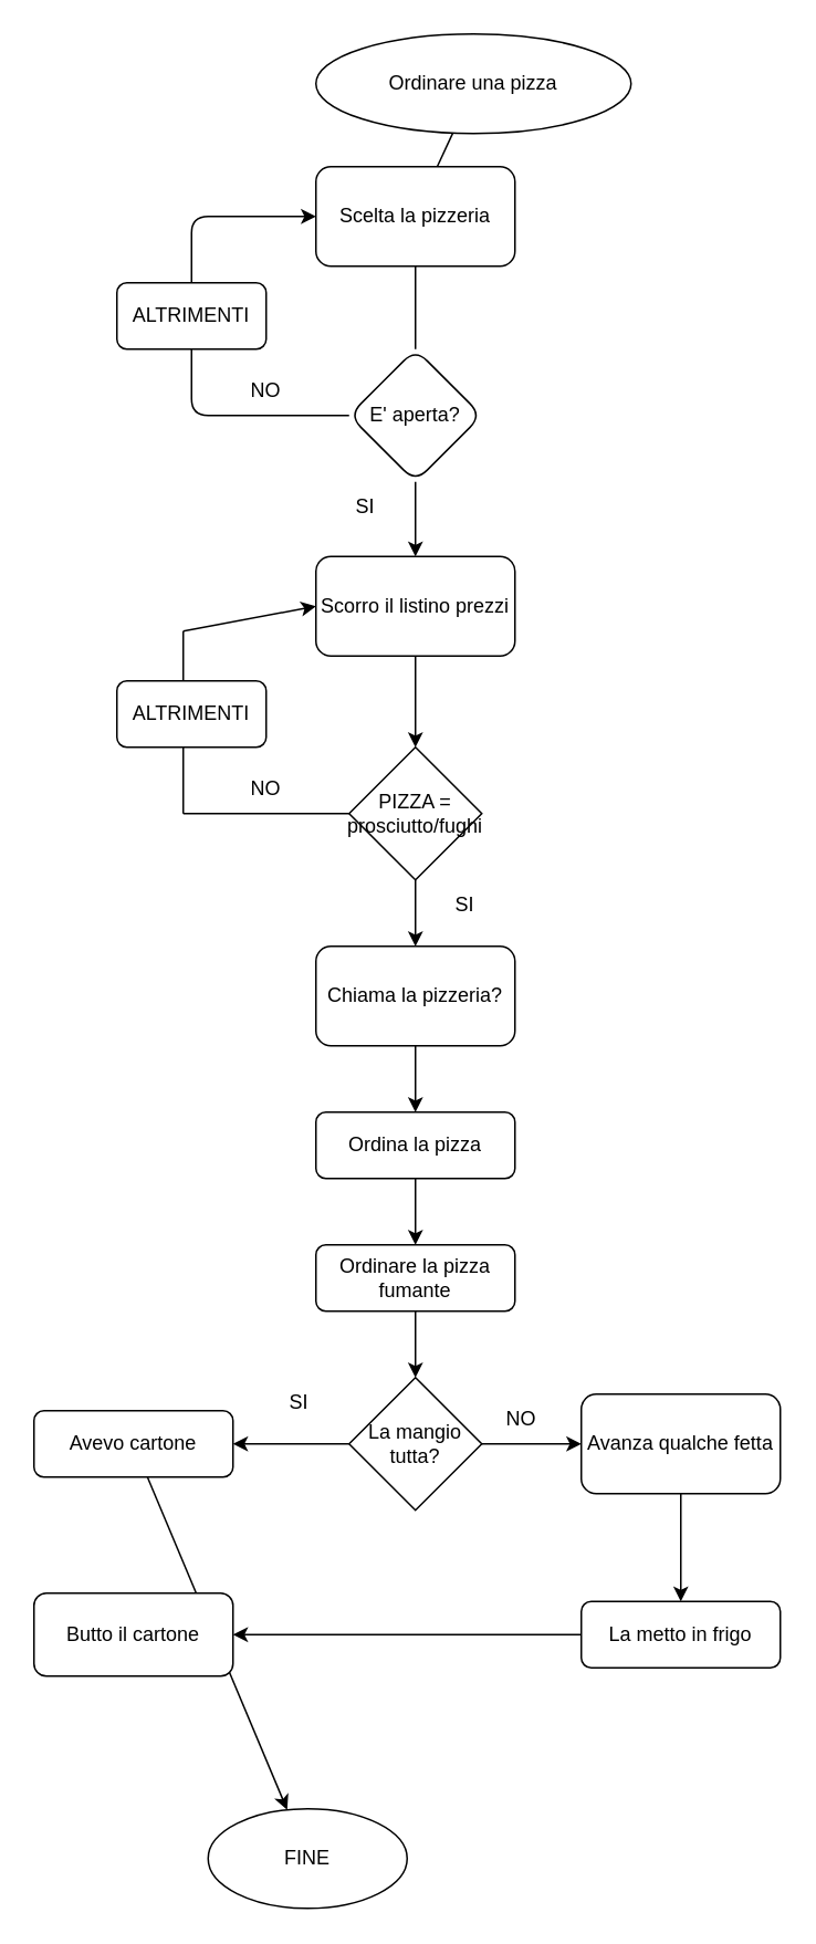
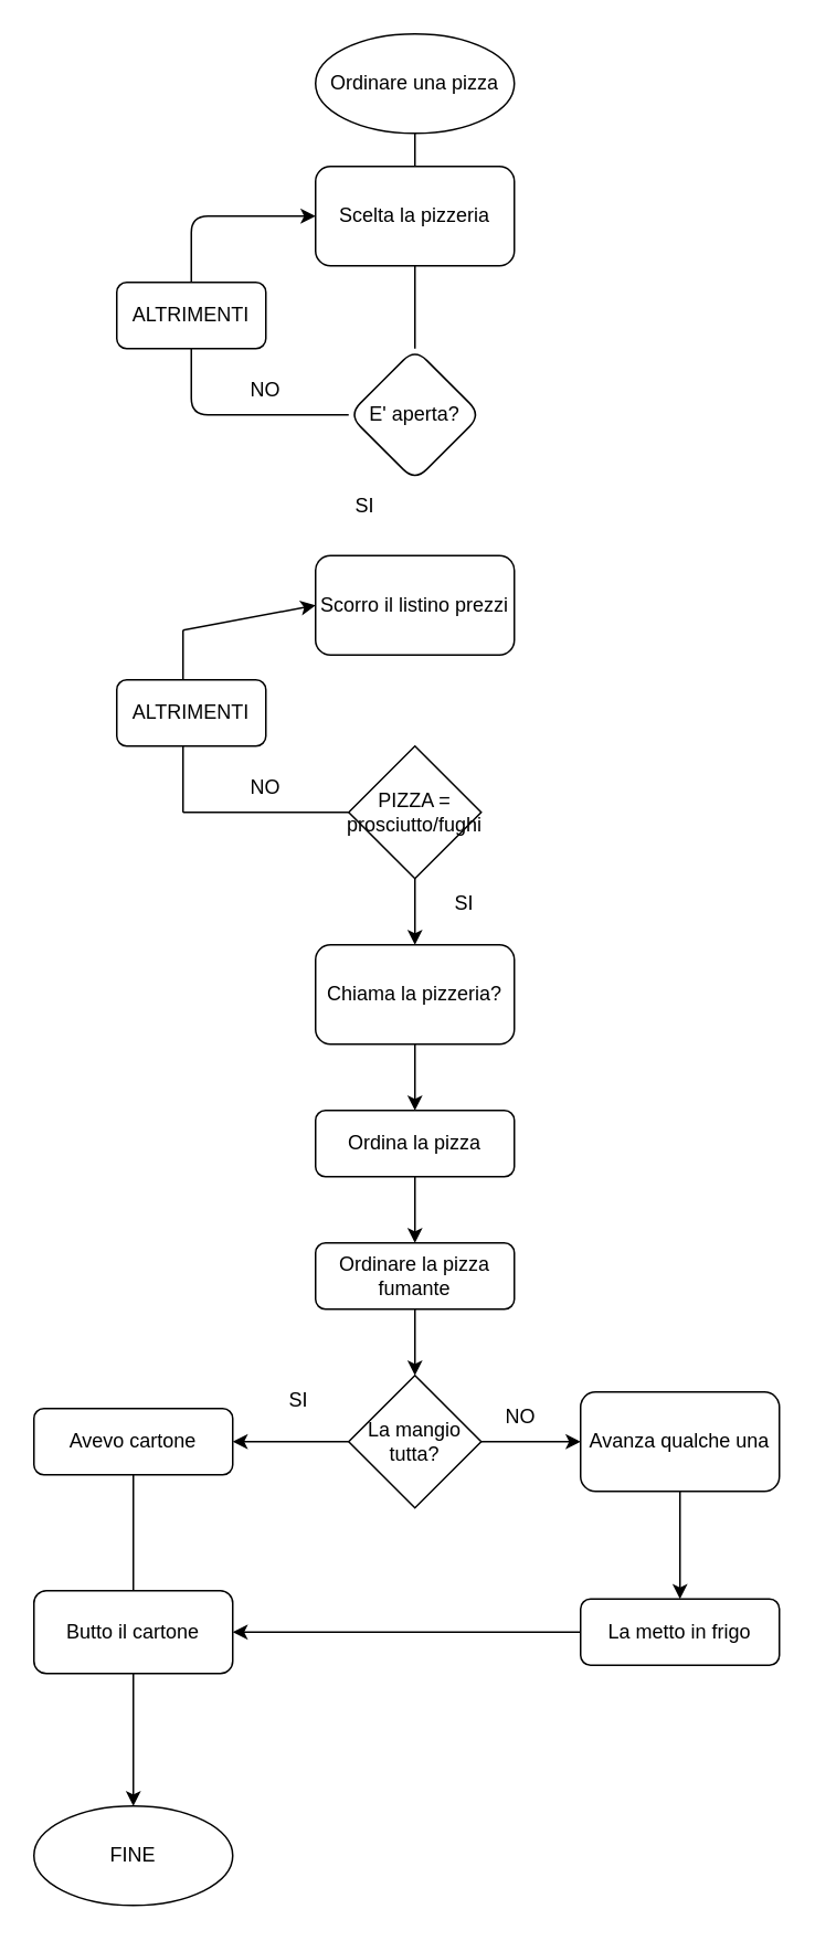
- <mxCell id="3" value="Ordinare una pizza" style="ellipse;whiteSpace=wrap;html=1;" vertex="1" parent="1"><mxGeometry x="190" y="20" width="190" height="60" as="geometry" /></mxCell>
+ <mxCell id="3" value="Ordinare una pizza" style="ellipse;whiteSpace=wrap;html=1;" vertex="1" parent="1"><mxGeometry x="190" width="120" height="60" as="geometry" y="20" /></mxCell>
- <mxCell id="2" style="edgeStyle=none;html=1;startArrow=none;" edge="1" parent="1" source="20" target="5"><mxGeometry relative="1" as="geometry"><mxPoint x="250" y="140" as="targetPoint" /></mxGeometry></mxCell>
- <mxCell id="4" value="" style="edgeStyle=none;html=1;" edge="1" parent="1" source="5" target="7"><mxGeometry relative="1" as="geometry" /></mxCell>
- <mxCell id="36" value="Avanza qualche fetta" style="rounded=1;whiteSpace=wrap;html=1;" vertex="1" parent="1"><mxGeometry x="350" y="840" width="120" height="60" as="geometry" /></mxCell>
+ <mxCell id="36" value="Avanza qualche una" style="rounded=1;whiteSpace=wrap;html=1;" vertex="1" parent="1"><mxGeometry x="350" y="840" width="120" height="60" as="geometry" /></mxCell>
- <mxCell id="39" value="FINE" style="ellipse;whiteSpace=wrap;html=1;rounded=1;" vertex="1" parent="1"><mxGeometry x="125" y="1090" width="120" height="60" as="geometry" /></mxCell>
+ <mxCell id="39" value="FINE" style="ellipse;whiteSpace=wrap;html=1;rounded=1;" vertex="1" parent="1"><mxGeometry x="20" y="1090" width="120" height="60" as="geometry" /></mxCell>
